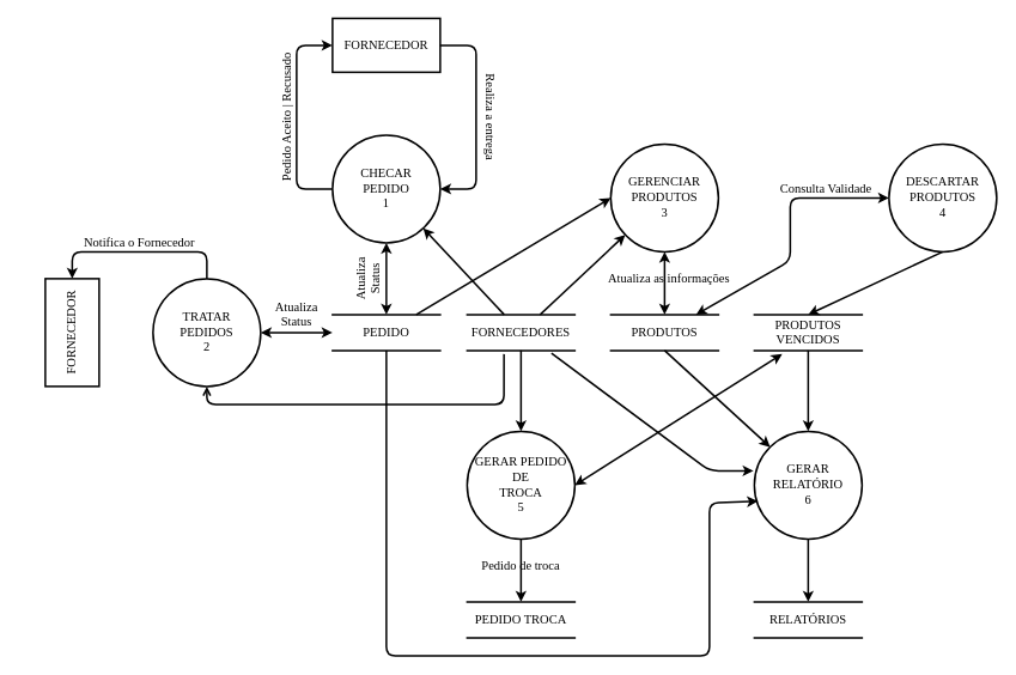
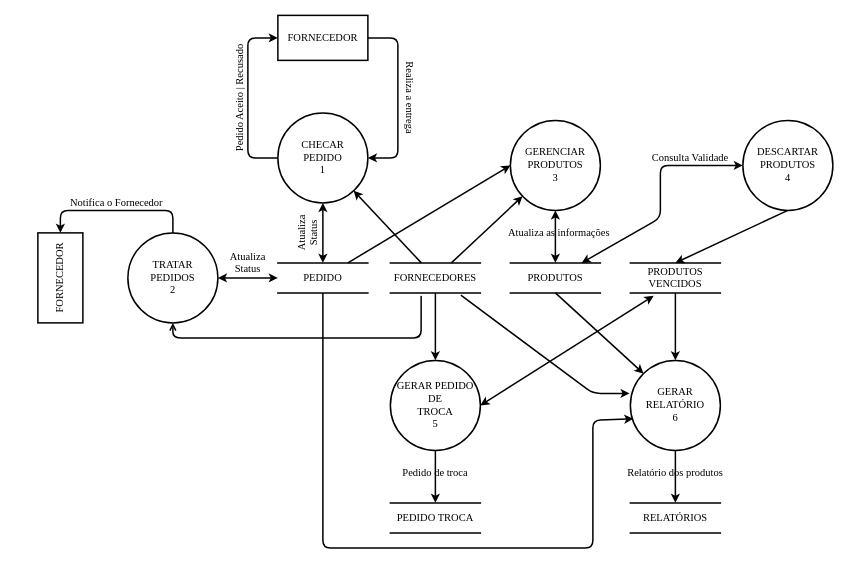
+ <mxCell id="35" value="Relatório dos produtos" style="text;html=1;strokeColor=none;fillColor=none;align=center;verticalAlign=middle;whiteSpace=wrap;rounded=0;strokeWidth=2;fontFamily=Tahoma;fontSize=14;" parent="1" vertex="1"><mxGeometry x="820" y="620" width="160" height="20" as="geometry" /></mxCell>
